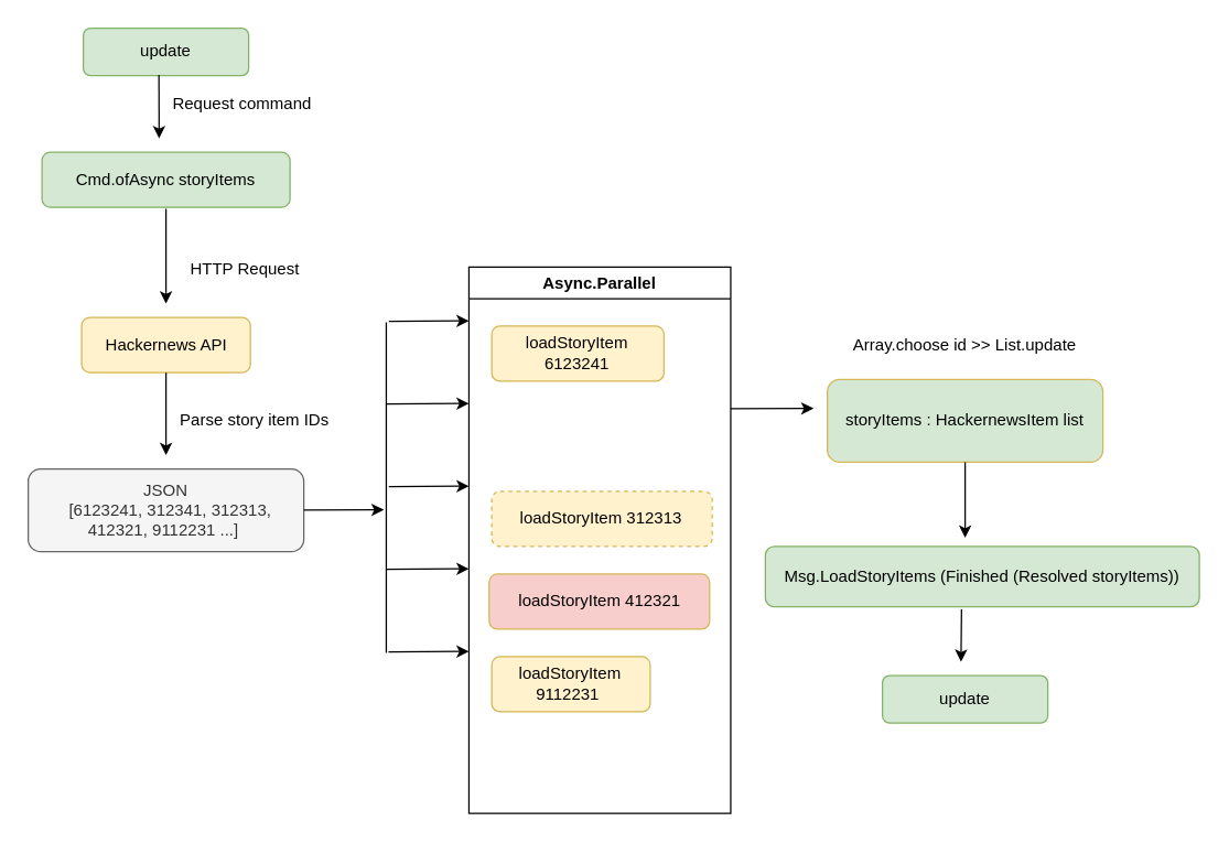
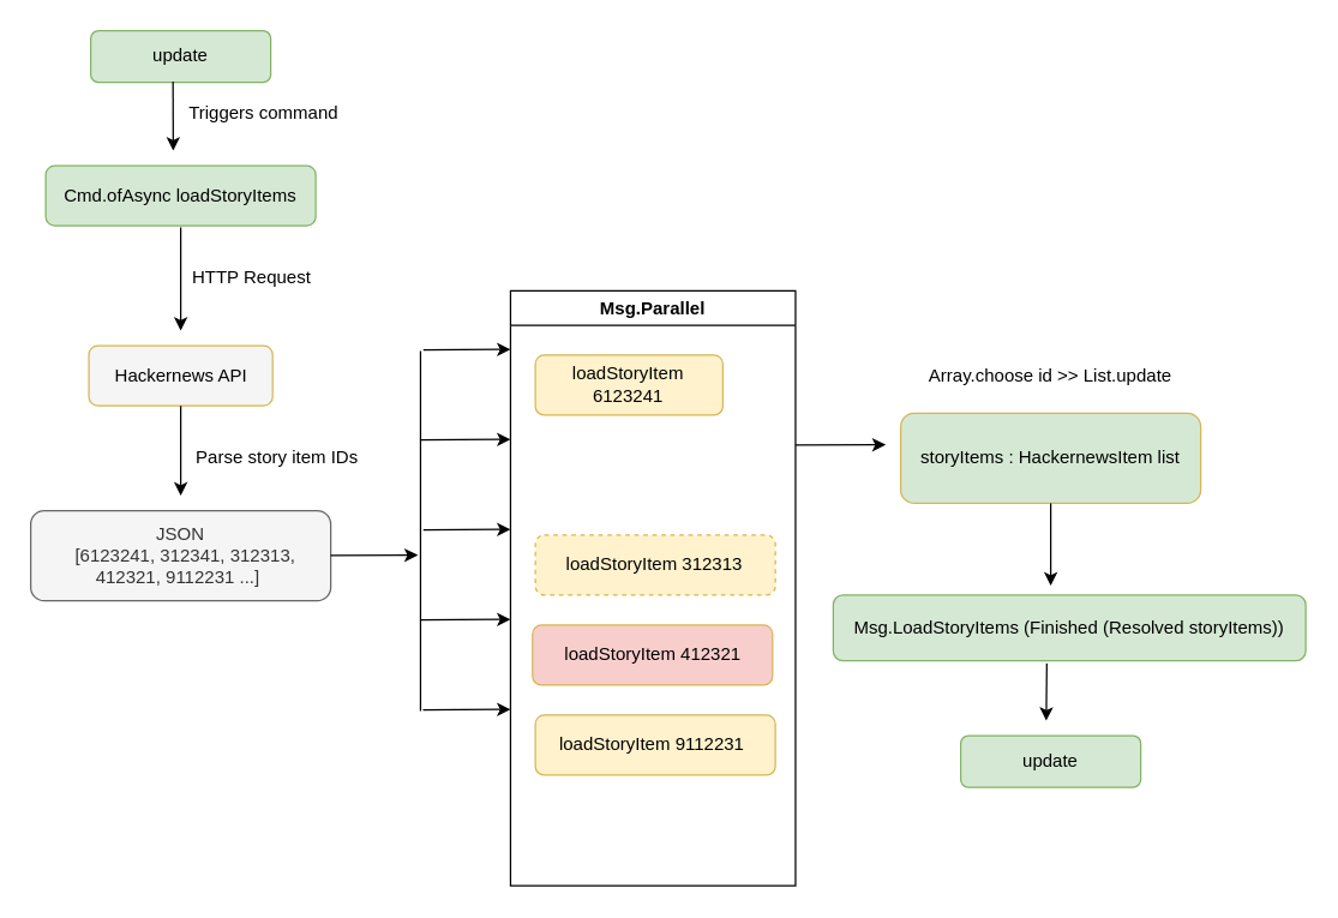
- <mxCell id="28" value="Request command" style="text;html=1;strokeColor=none;fillColor=none;align=center;verticalAlign=middle;whiteSpace=wrap;rounded=0;" parent="1" vertex="1"><mxGeometry x="114.69" y="60" width="120.62" height="30" as="geometry" /></mxCell>
+ <mxCell id="28" value="Triggers command" style="text;html=1;strokeColor=none;fillColor=none;align=center;verticalAlign=middle;whiteSpace=wrap;rounded=0;" parent="1" vertex="1"><mxGeometry x="114.69" y="60" width="120.62" height="30" as="geometry" /></mxCell>
- <mxCell id="3" value="Cmd.ofAsync storyItems" style="rounded=1;whiteSpace=wrap;html=1;fillColor=#d5e8d4;strokeColor=#82b366;" parent="1" vertex="1"><mxGeometry x="30" y="110" width="180" height="40" as="geometry" /></mxCell>
+ <mxCell id="3" value="Cmd.ofAsync loadStoryItems" style="rounded=1;whiteSpace=wrap;html=1;fillColor=#d5e8d4;strokeColor=#82b366;" parent="1" vertex="1"><mxGeometry x="30" y="110" width="180" height="40" as="geometry" /></mxCell>
- <mxCell id="6" value="HTTP Request" style="text;html=1;strokeColor=none;fillColor=none;align=center;verticalAlign=middle;whiteSpace=wrap;rounded=0;" parent="1" vertex="1"><mxGeometry x="124.69" y="180" width="105.31" height="30" as="geometry" /></mxCell>
+ <mxCell id="6" value="HTTP Request" style="text;html=1;strokeColor=none;fillColor=none;align=center;verticalAlign=middle;whiteSpace=wrap;rounded=0;" parent="1" vertex="1"><mxGeometry x="114.69" y="170" width="105.31" height="30" as="geometry" /></mxCell>
- <mxCell id="2" value="Async.Parallel" style="swimlane;" parent="1" vertex="1"><mxGeometry x="339.86" y="193.45" width="190" height="396.55" as="geometry" /></mxCell>
+ <mxCell id="2" value="Msg.Parallel" style="swimlane;" parent="1" vertex="1"><mxGeometry x="339.86" y="193.45" width="190" height="396.55" as="geometry" /></mxCell>
- <mxCell id="5" value="Hackernews API" style="rounded=1;whiteSpace=wrap;html=1;fillColor=#fff2cc;strokeColor=#d6b656;" parent="1" vertex="1"><mxGeometry x="58.75" y="230" width="122.5" height="40" as="geometry" /></mxCell>
+ <mxCell id="5" value="Hackernews API" style="rounded=1;whiteSpace=wrap;html=1;fillColor=#f5f5f5;strokeColor=#d6b656;" parent="1" vertex="1"><mxGeometry x="58.75" y="230" width="122.5" height="40" as="geometry" /></mxCell>
- <mxCell id="19" value="loadStoryItem 9112231&amp;nbsp;" style="rounded=1;whiteSpace=wrap;html=1;fillColor=#fff2cc;strokeColor=#d6b656;" parent="1" vertex="1"><mxGeometry x="356.42" y="476.21" width="115" height="40" as="geometry" /></mxCell>
+ <mxCell id="19" value="loadStoryItem 9112231&amp;nbsp;" style="rounded=1;whiteSpace=wrap;html=1;fillColor=#fff2cc;strokeColor=#d6b656;" parent="1" vertex="1"><mxGeometry x="356.42" y="476.21" width="160" height="40" as="geometry" /></mxCell>
